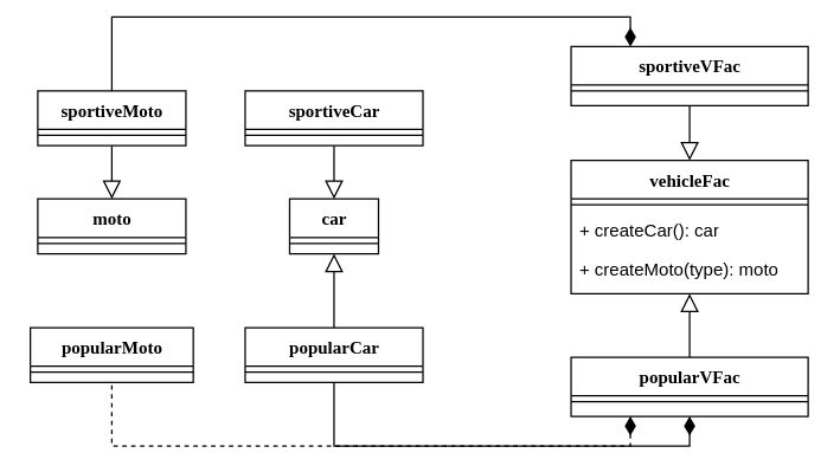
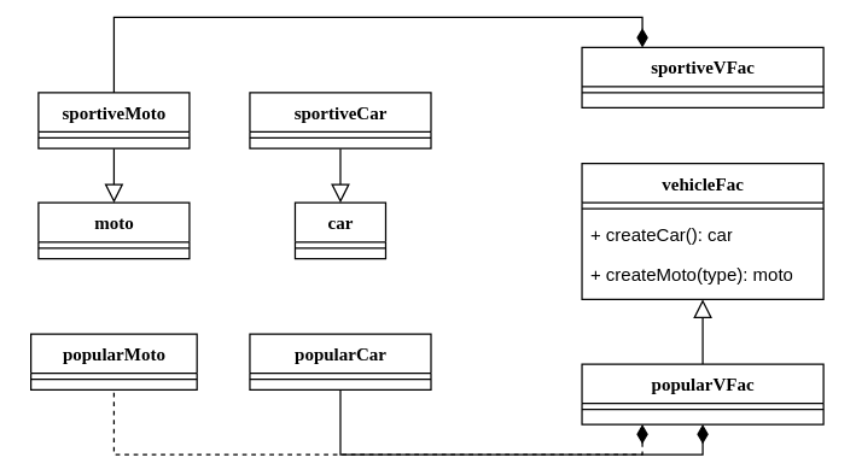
- <mxCell id="3" style="edgeStyle=orthogonalEdgeStyle;rounded=0;orthogonalLoop=1;jettySize=auto;html=1;exitX=0.5;exitY=0;exitDx=0;exitDy=0;entryX=0.5;entryY=1;entryDx=0;entryDy=0;startArrow=block;startFill=0;endArrow=none;endFill=0;startSize=10;" edge="1" parent="1" source="4" target="24"><mxGeometry relative="1" as="geometry" /></mxCell>
- <mxCell id="12" style="edgeStyle=orthogonalEdgeStyle;rounded=0;orthogonalLoop=1;jettySize=auto;html=1;exitX=0.5;exitY=1;exitDx=0;exitDy=0;startArrow=block;startFill=0;startSize=10;endArrow=none;endFill=0;" edge="1" parent="1" source="13" target="19"><mxGeometry relative="1" as="geometry" /></mxCell>
